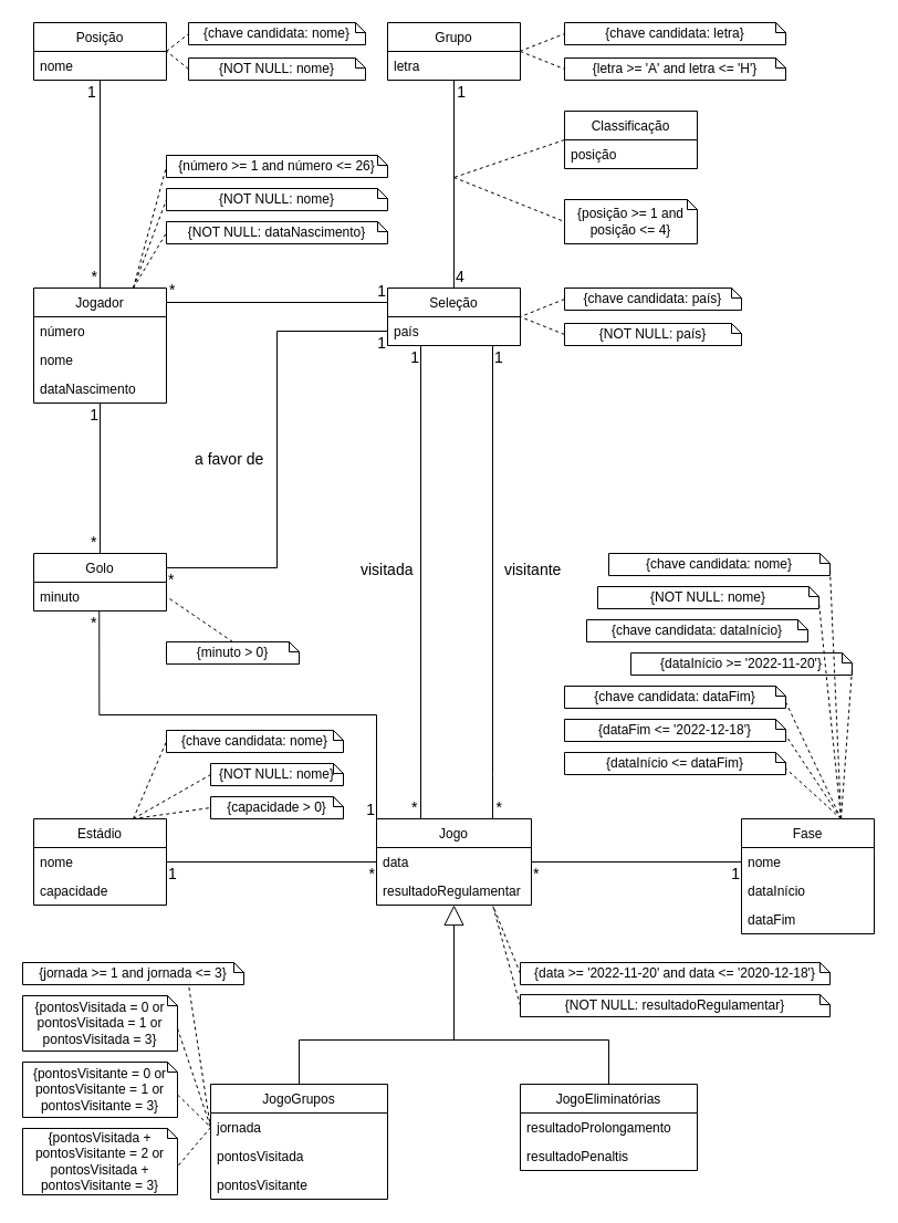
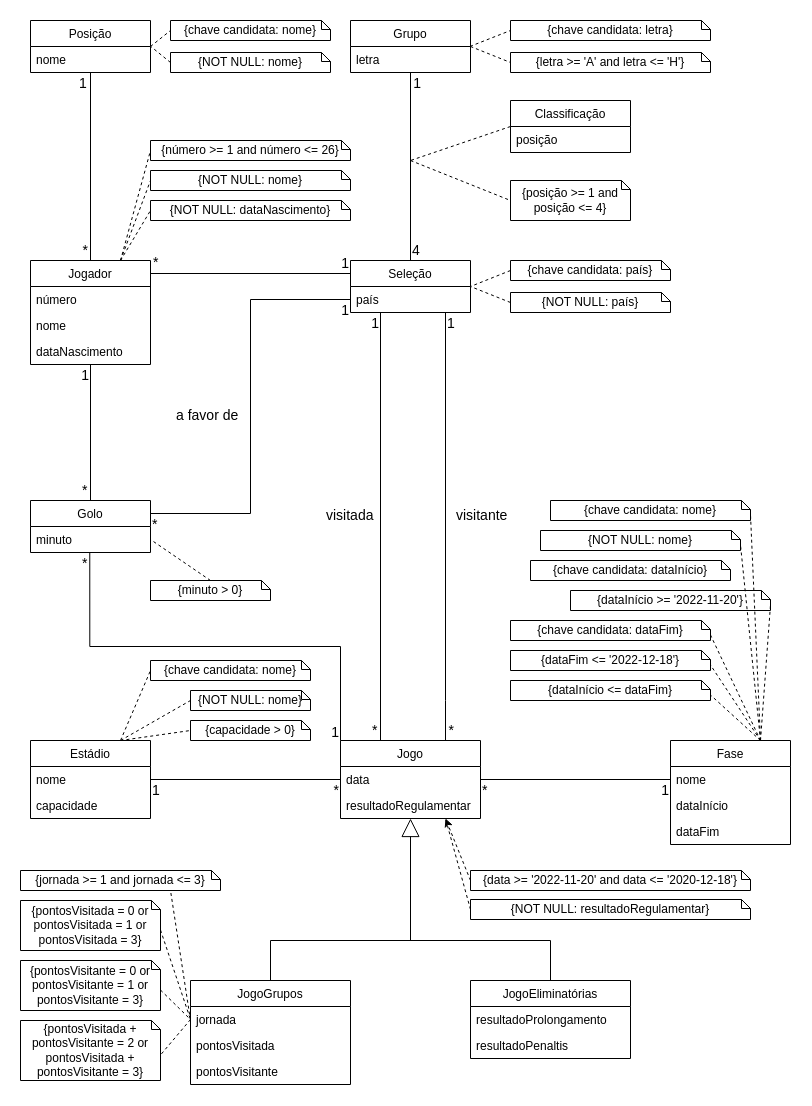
- <mxCell id="107" value="" style="endArrow=none;dashed=1;html=1;rounded=0;entryX=0.75;entryY=1;entryDx=0;entryDy=0;exitX=0;exitY=0.5;exitDx=0;exitDy=0;exitPerimeter=0;" parent="1" source="83" target="15" edge="1"><mxGeometry width="50" height="50" relative="1" as="geometry"><mxPoint x="500" y="980" as="sourcePoint" /><mxPoint x="550" y="930" as="targetPoint" /></mxGeometry></mxCell>
+ <mxCell id="107" value="" style="endArrow=classic;dashed=1;html=1;rounded=0;entryX=0.75;entryY=1;entryDx=0;entryDy=0;exitX=0;exitY=0.5;exitDx=0;exitDy=0;exitPerimeter=0;" parent="1" source="83" target="15" edge="1"><mxGeometry width="50" height="50" relative="1" as="geometry"><mxPoint x="500" y="980" as="sourcePoint" /><mxPoint x="550" y="930" as="targetPoint" /></mxGeometry></mxCell>
